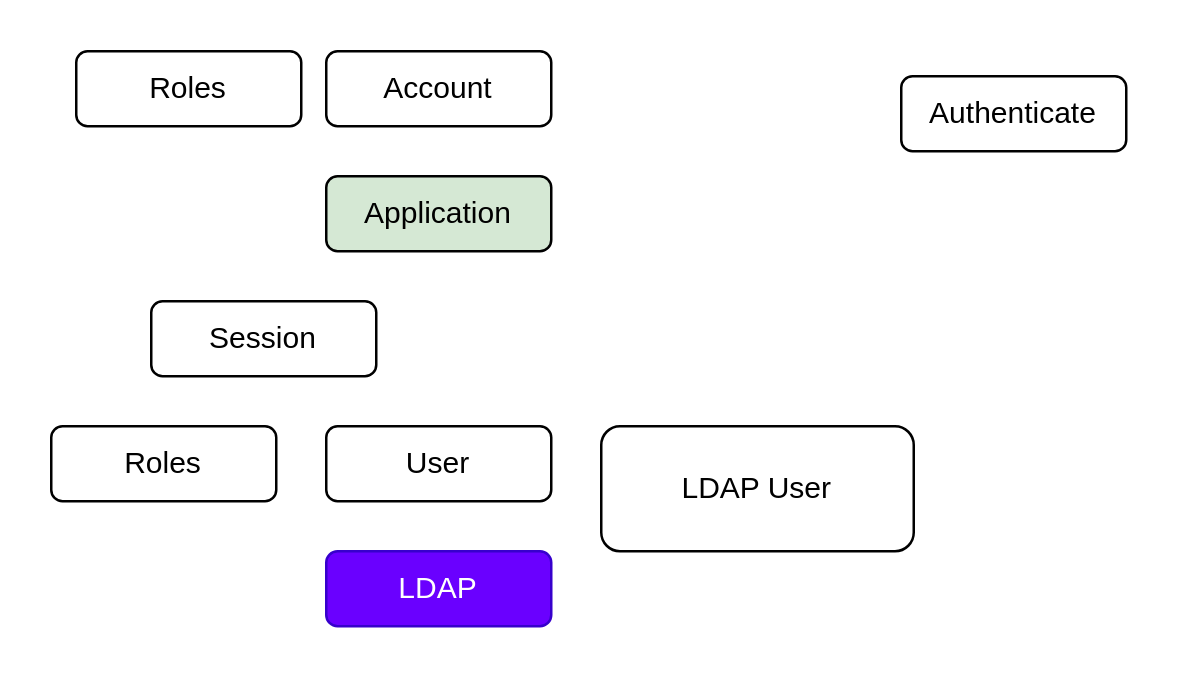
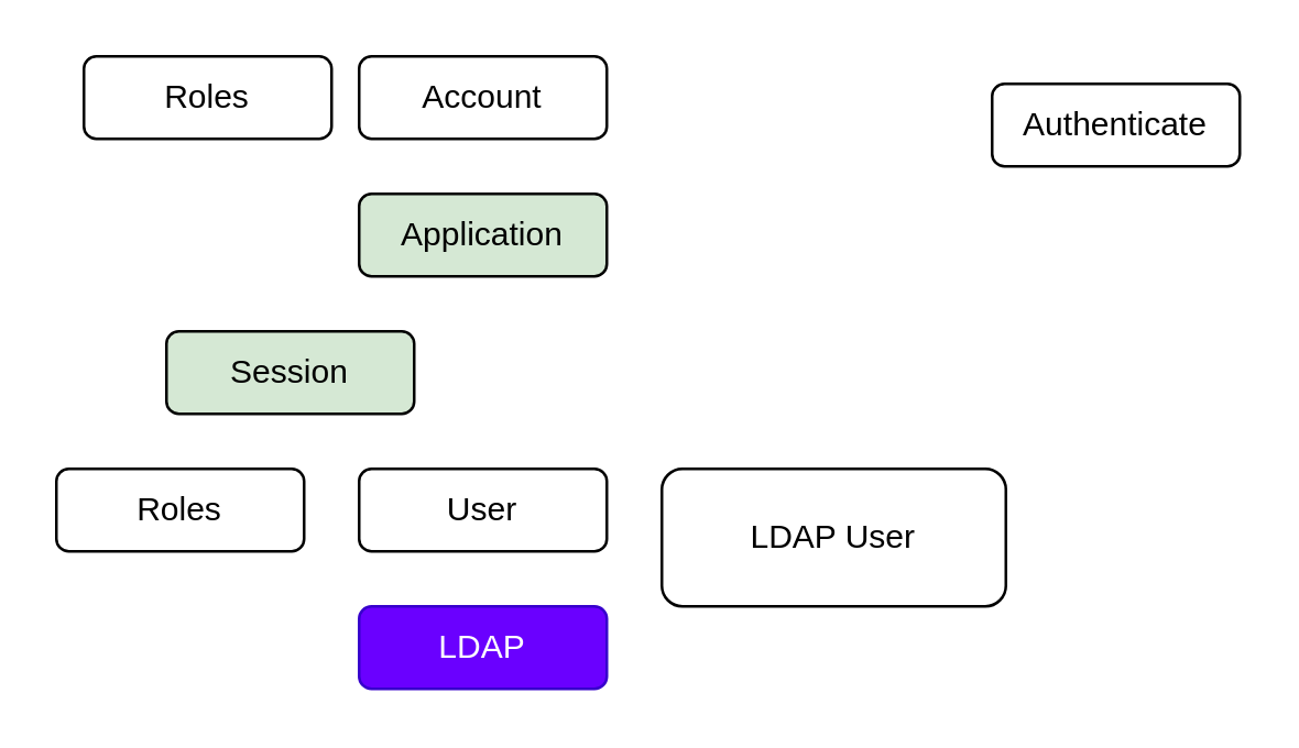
- <mxCell id="4" value="Session" style="rounded=1;whiteSpace=wrap;html=1;" parent="1" vertex="1"><mxGeometry x="60" y="120" width="90" height="30" as="geometry" /></mxCell>
+ <mxCell id="4" value="Session" style="rounded=1;whiteSpace=wrap;html=1;fillColor=#d5e8d4;" parent="1" vertex="1"><mxGeometry x="60" y="120" width="90" height="30" as="geometry" /></mxCell>
